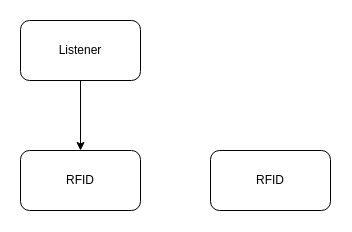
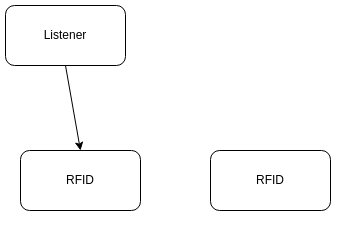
- <mxCell id="3" value="Listener" style="rounded=1;whiteSpace=wrap;html=1;" parent="1" vertex="1"><mxGeometry x="20" y="20" width="120" height="60" as="geometry" /></mxCell>
+ <mxCell id="3" value="Listener" style="rounded=1;whiteSpace=wrap;html=1;" parent="1" vertex="1"><mxGeometry x="5" y="5" width="120" height="60" as="geometry" /></mxCell>
